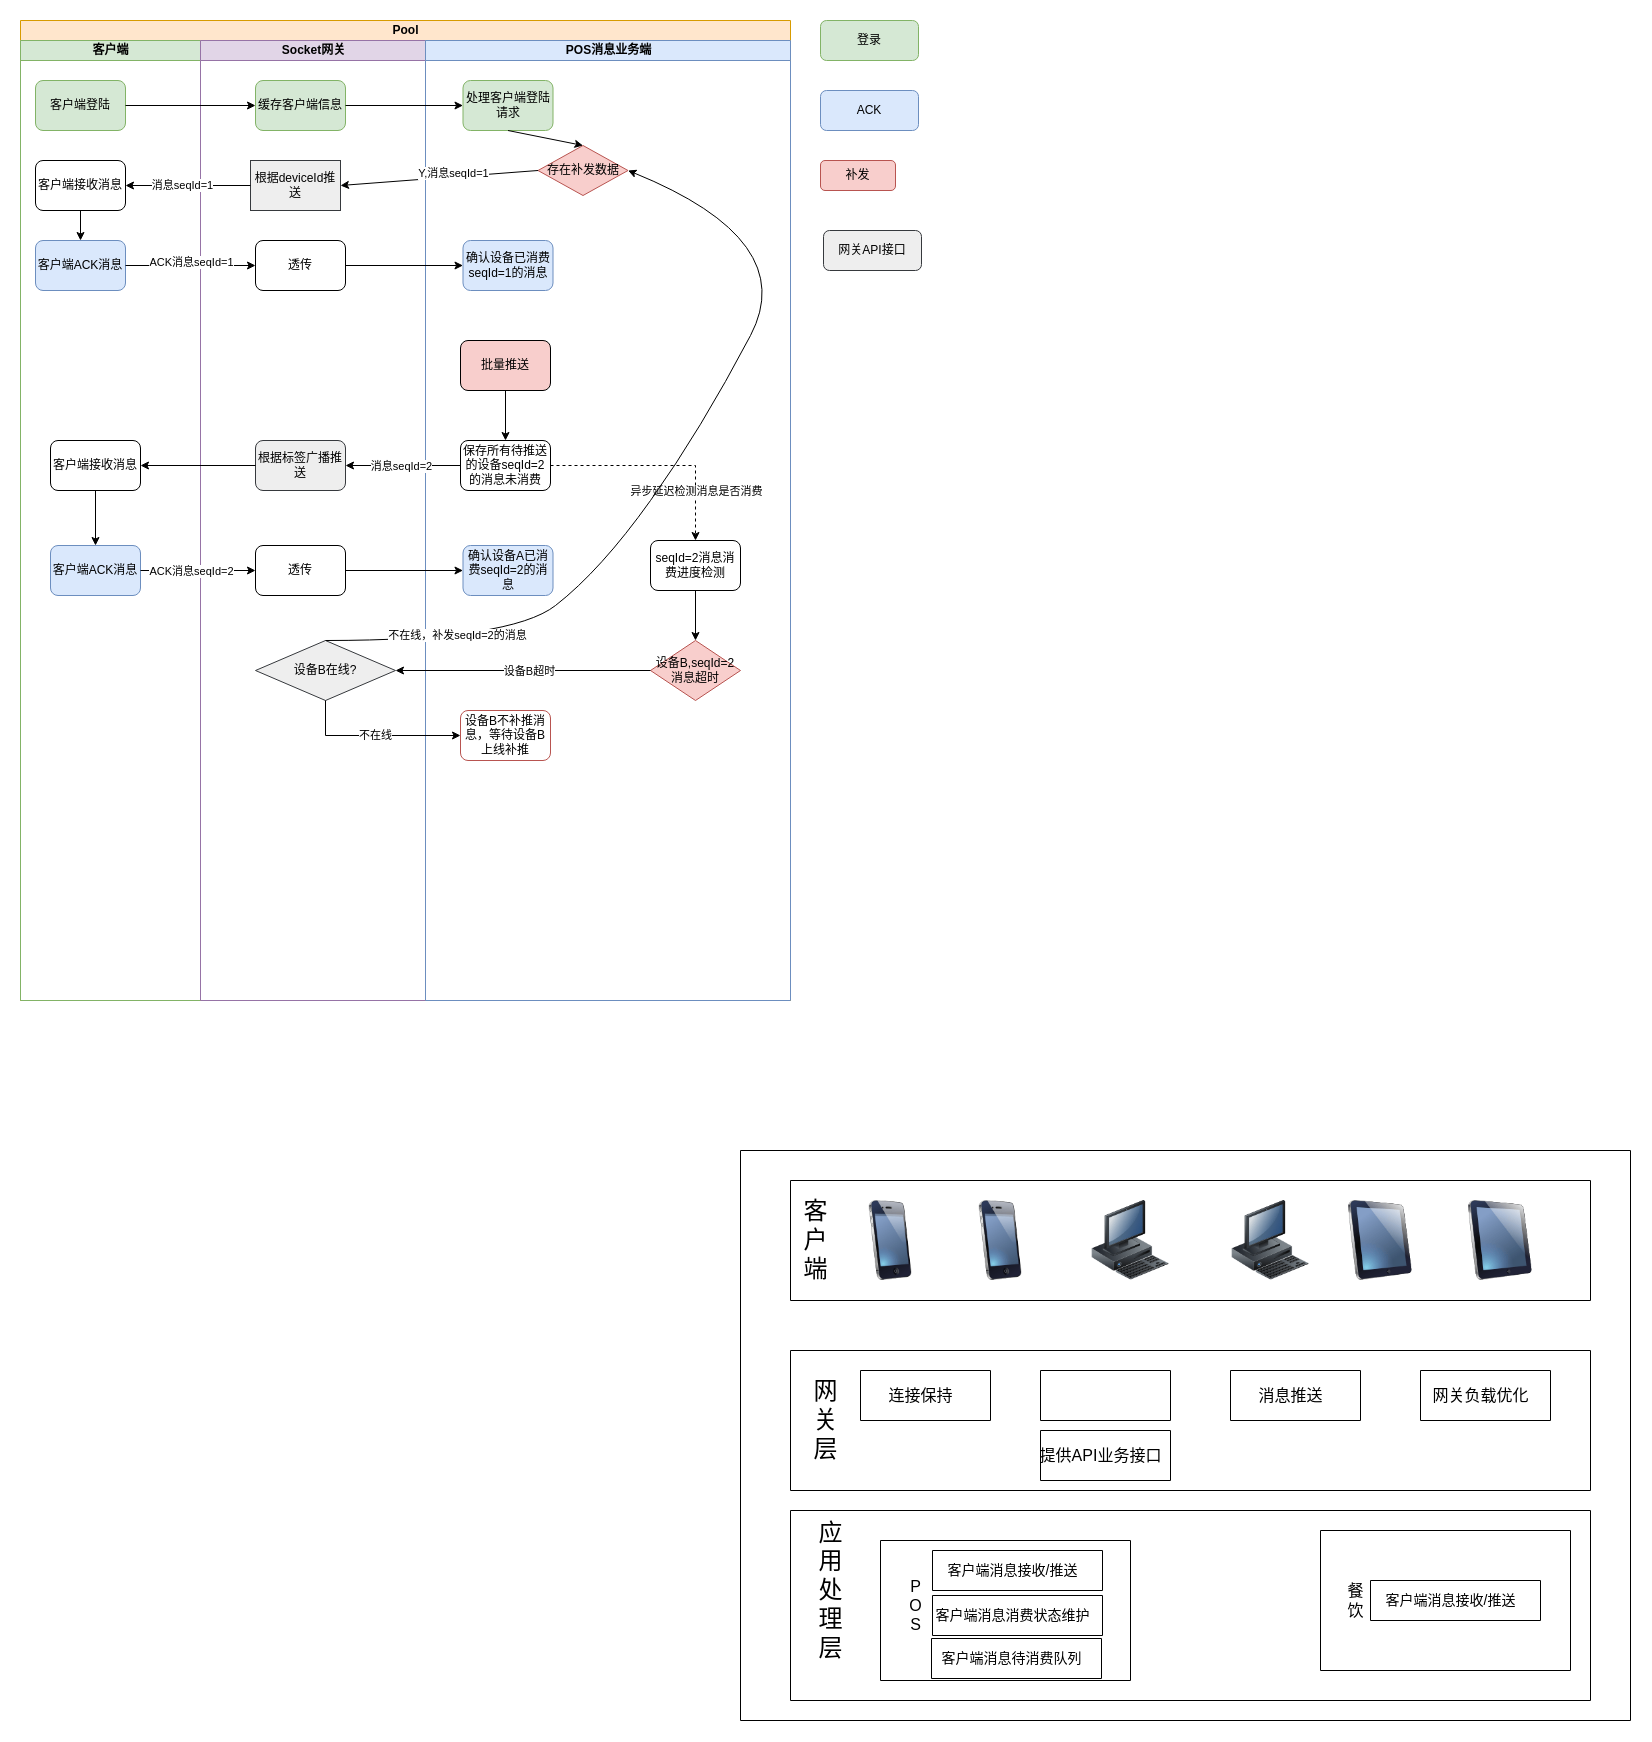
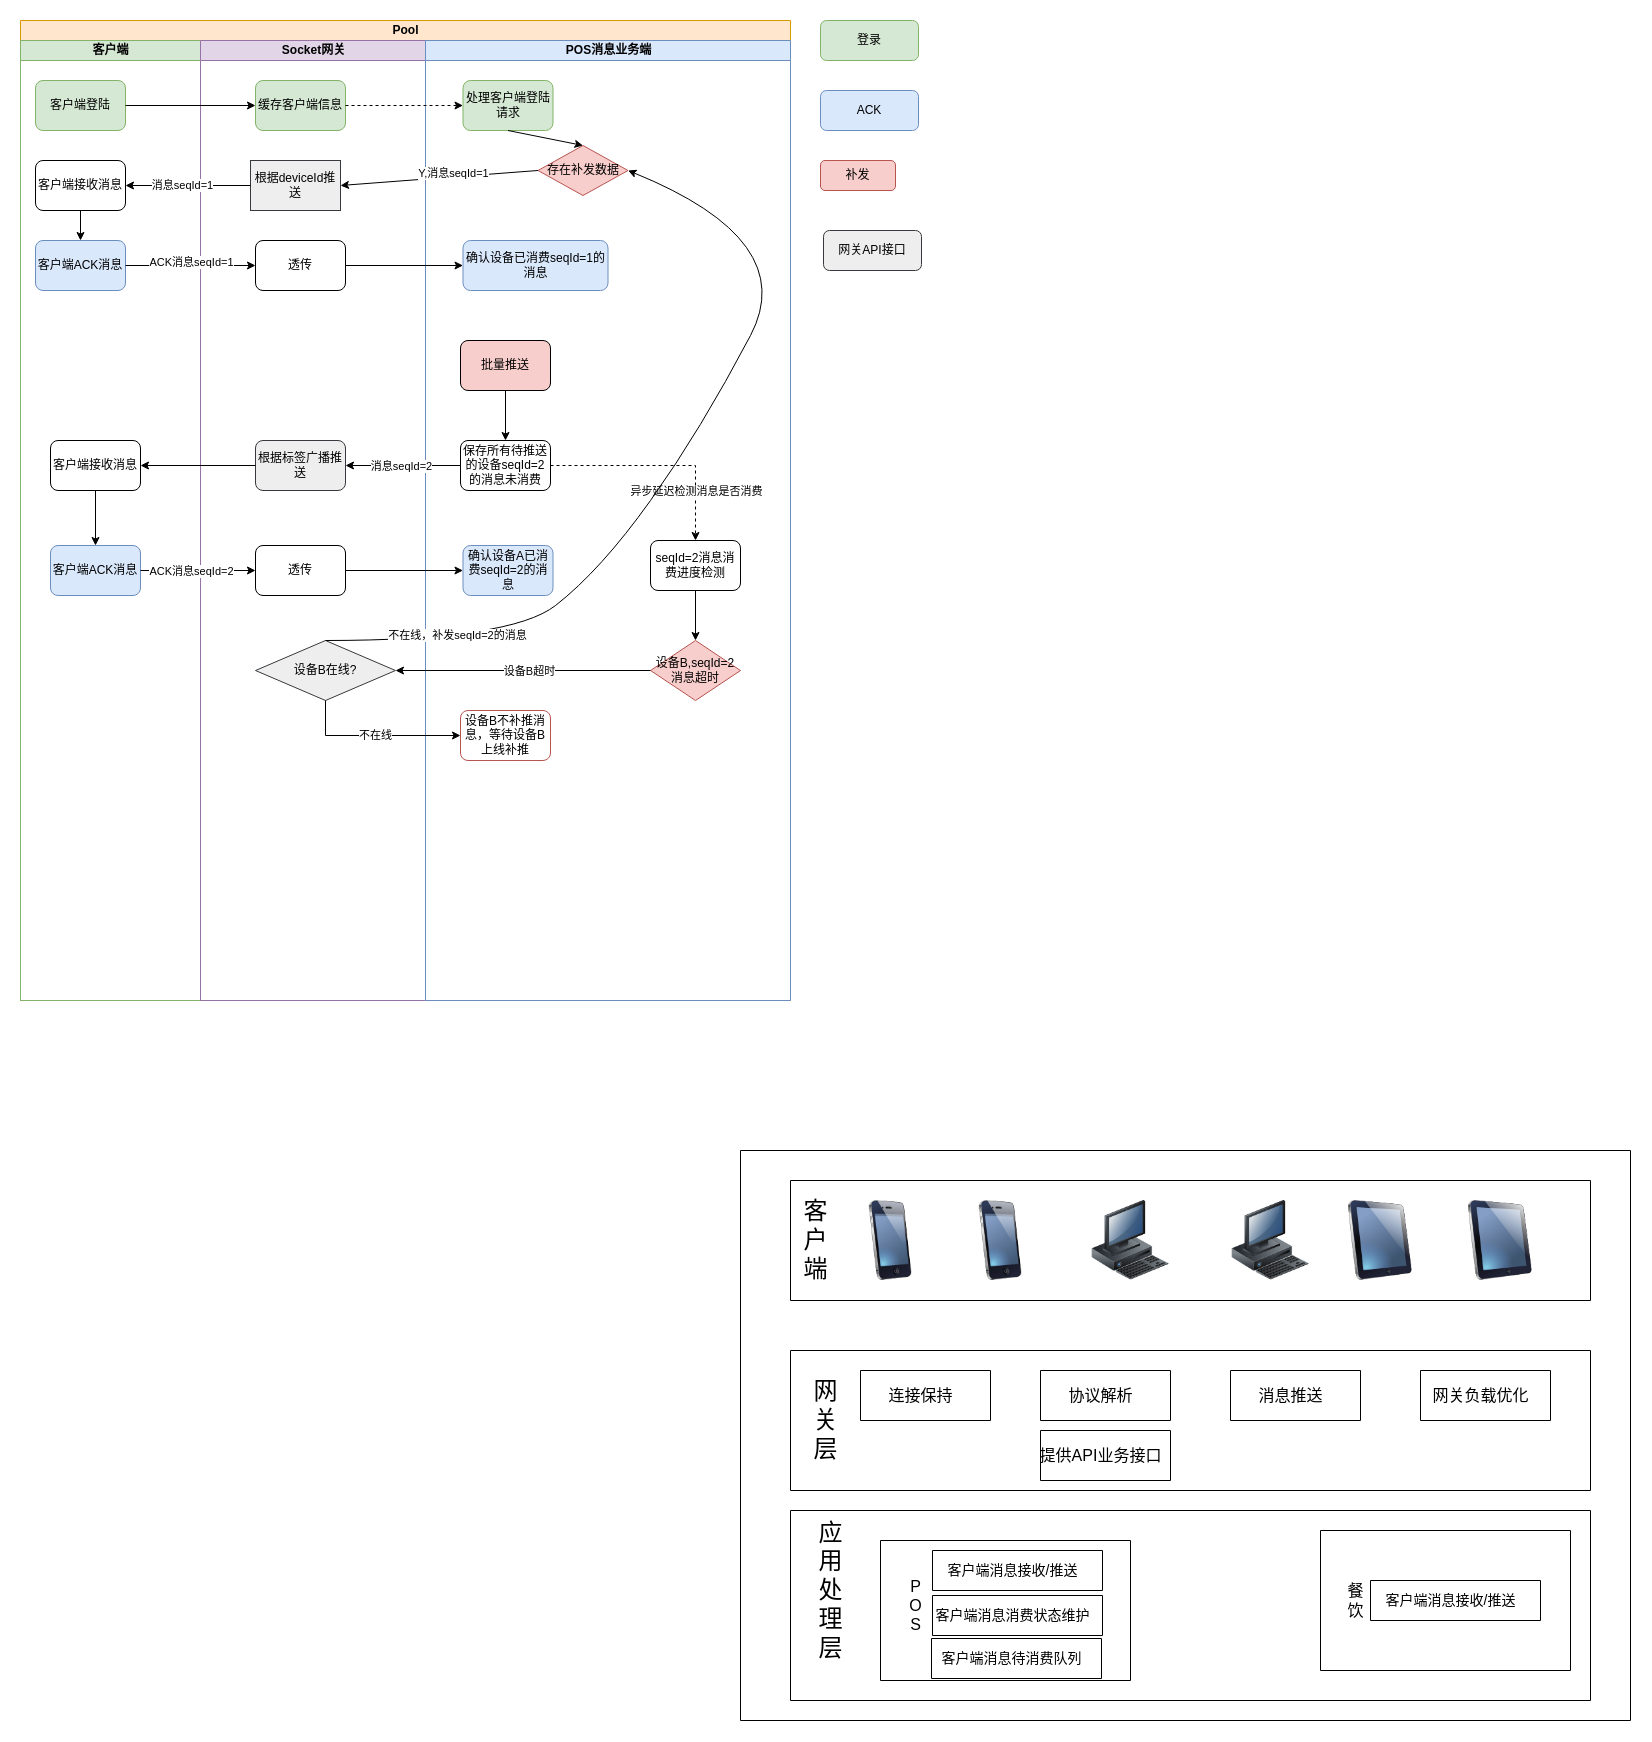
- <mxCell id="34" style="edgeStyle=orthogonalEdgeStyle;rounded=0;orthogonalLoop=1;jettySize=auto;html=1;exitX=1;exitY=0.5;exitDx=0;exitDy=0;entryX=0;entryY=0.5;entryDx=0;entryDy=0;" edge="1" parent="2" source="12" target="19"><mxGeometry relative="1" as="geometry" /></mxCell>
+ <mxCell id="34" style="edgeStyle=orthogonalEdgeStyle;rounded=0;orthogonalLoop=1;jettySize=auto;html=1;exitX=1;exitY=0.5;exitDx=0;exitDy=0;entryX=0;entryY=0.5;entryDx=0;entryDy=0;dashed=1;" edge="1" parent="2" source="12" target="19"><mxGeometry relative="1" as="geometry" /></mxCell>
- <mxCell id="24" value="确认设备已消费seqId=1的消息" style="rounded=1;whiteSpace=wrap;html=1;fillColor=#dae8fc;strokeColor=#6c8ebf;" vertex="1" parent="18"><mxGeometry x="37.5" y="200" width="90" height="50" as="geometry" /></mxCell>
+ <mxCell id="24" value="确认设备已消费seqId=1的消息" style="rounded=1;whiteSpace=wrap;html=1;fillColor=#dae8fc;strokeColor=#6c8ebf;" vertex="1" parent="18"><mxGeometry x="37.5" y="200" width="145" height="50" as="geometry" /></mxCell>
+ <mxCell id="65" value="&lt;font style=&quot;font-size: 16px&quot;&gt;协议解析&lt;/font&gt;" style="text;html=1;align=center;verticalAlign=middle;resizable=0;points=[];autosize=1;strokeColor=none;" vertex="1" parent="64"><mxGeometry x="20" y="15" width="80" height="20" as="geometry" /></mxCell>
